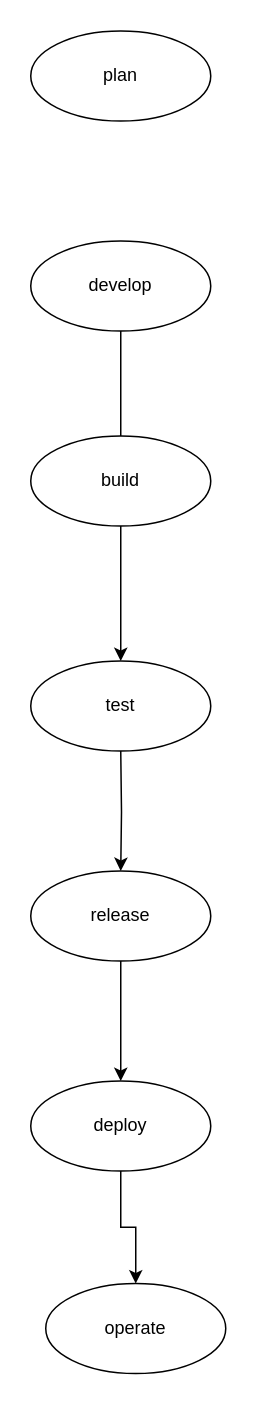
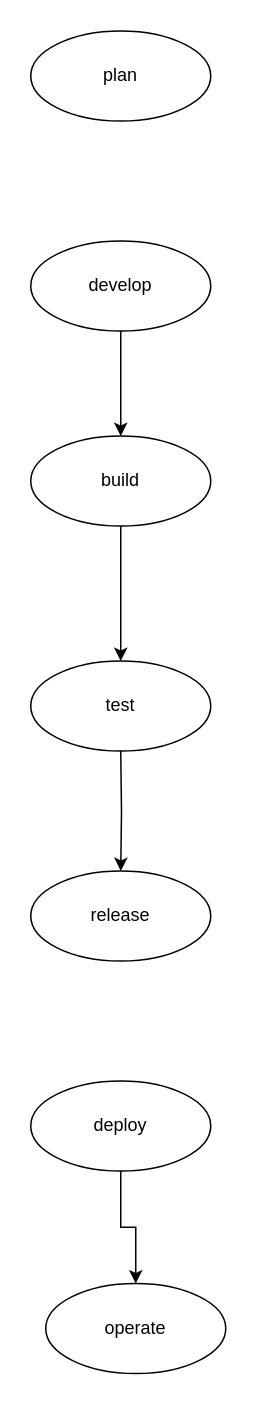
- <mxCell id="3" value="" style="edgeStyle=orthogonalEdgeStyle;rounded=0;orthogonalLoop=1;jettySize=auto;html=1;endArrow=none;" edge="1" parent="1" source="4" target="6"><mxGeometry relative="1" as="geometry" /></mxCell>
+ <mxCell id="3" value="" style="edgeStyle=orthogonalEdgeStyle;rounded=0;orthogonalLoop=1;jettySize=auto;html=1;" edge="1" parent="1" source="4" target="6"><mxGeometry relative="1" as="geometry" /></mxCell>
- <mxCell id="8" value="" style="edgeStyle=orthogonalEdgeStyle;rounded=0;orthogonalLoop=1;jettySize=auto;html=1;" edge="1" parent="1" source="9" target="11"><mxGeometry relative="1" as="geometry" /></mxCell>
